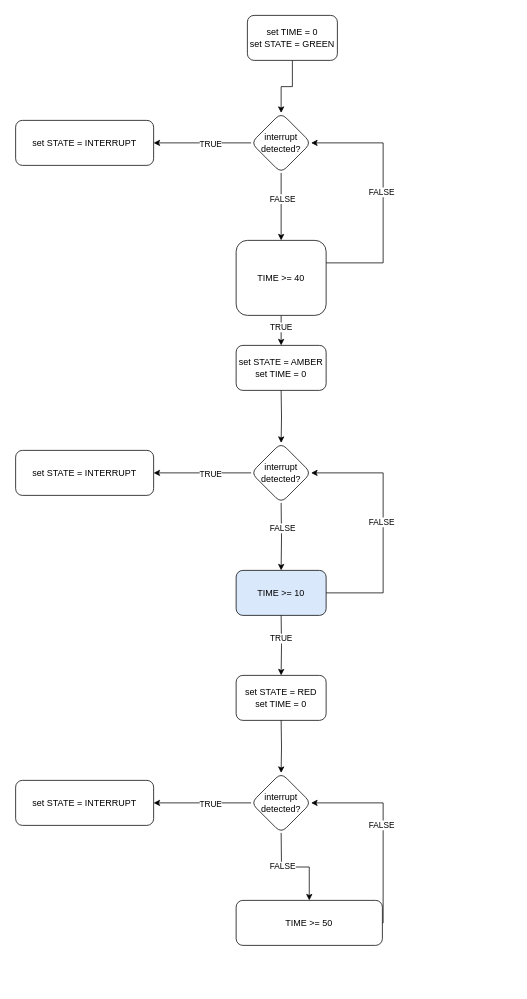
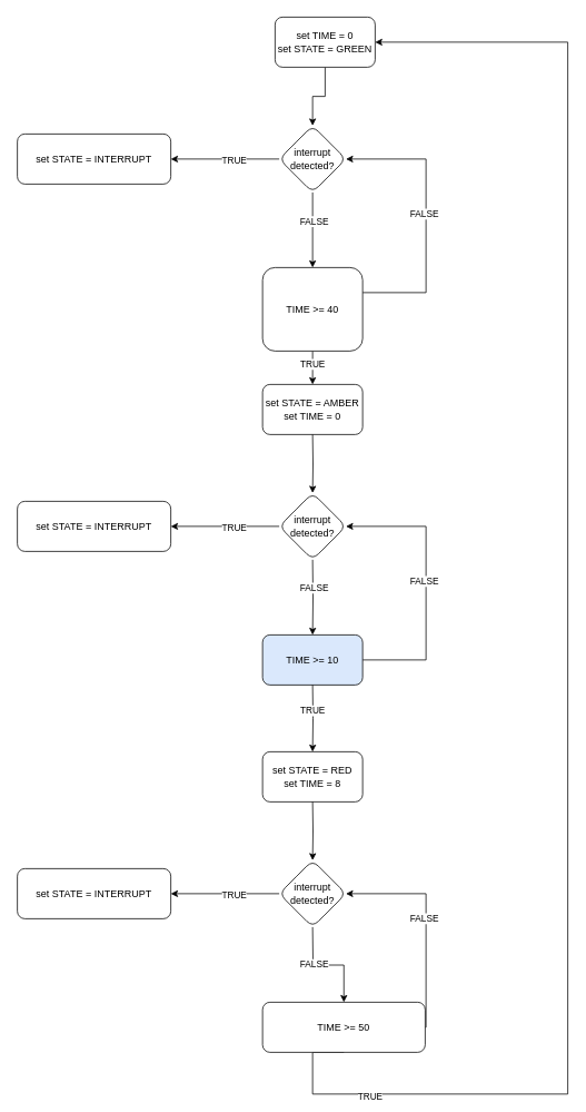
+ <mxCell id="38" style="edgeStyle=orthogonalEdgeStyle;rounded=0;orthogonalLoop=1;jettySize=auto;html=1;entryX=1;entryY=0.5;entryDx=0;entryDy=0;exitX=0.5;exitY=1;exitDx=0;exitDy=0;" edge="1" parent="1" source="40" target="3"><mxGeometry relative="1" as="geometry"><Array as="points"><mxPoint x="374" y="1310" /><mxPoint x="680" y="1310" /><mxPoint x="680" y="50" /></Array></mxGeometry></mxCell>
+ <mxCell id="39" value="TRUE" style="edgeLabel;html=1;align=center;verticalAlign=middle;resizable=0;points=[];" vertex="1" connectable="0" parent="38"><mxGeometry x="-0.834" y="-2" relative="1" as="geometry"><mxPoint as="offset" /></mxGeometry></mxCell>
- <mxCell id="28" value="set STATE = RED&lt;br&gt;set TIME = 0" style="whiteSpace=wrap;html=1;rounded=1;" vertex="1" parent="1"><mxGeometry x="314" y="900" width="120" height="60" as="geometry" /></mxCell>
+ <mxCell id="28" value="set STATE = RED&lt;br&gt;set TIME = 8" style="whiteSpace=wrap;html=1;rounded=1;" vertex="1" parent="1"><mxGeometry x="314" y="900" width="120" height="60" as="geometry" /></mxCell>
